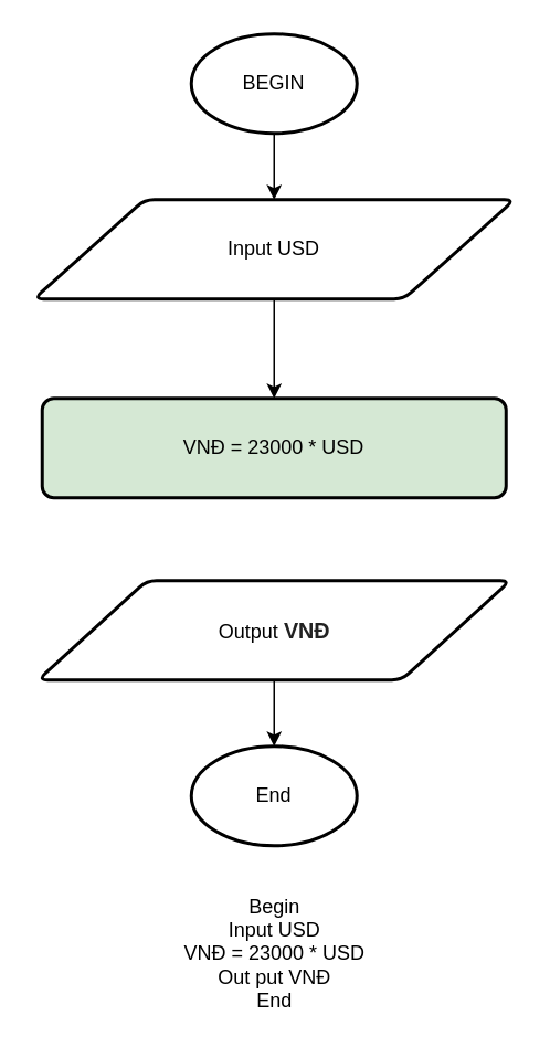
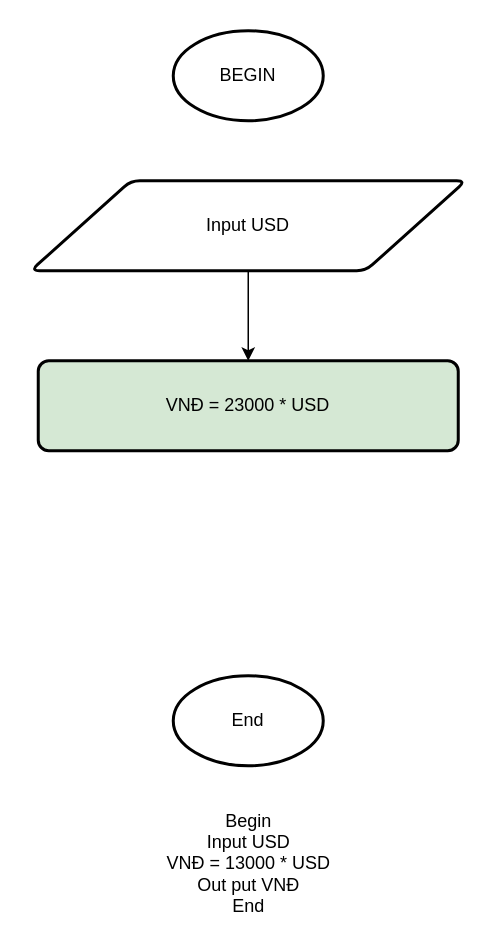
- <mxCell id="2" style="edgeStyle=orthogonalEdgeStyle;rounded=0;orthogonalLoop=1;jettySize=auto;html=1;entryX=0.5;entryY=0;entryDx=0;entryDy=0;" parent="1" source="3" target="5" edge="1"><mxGeometry relative="1" as="geometry" /></mxCell>
- <mxCell id="8" value="Output &lt;font color=&quot;#222222&quot; face=&quot;arial, tahoma, helvetica, freesans, sans-serif&quot;&gt;&lt;span style=&quot;font-size: 13.2px ; background-color: rgb(255 , 255 , 255)&quot;&gt;&lt;b&gt;VNĐ&lt;/b&gt;&lt;/span&gt;&lt;/font&gt;" style="shape=parallelogram;html=1;strokeWidth=2;perimeter=parallelogramPerimeter;whiteSpace=wrap;rounded=1;arcSize=12;size=0.23;" parent="1" vertex="1"><mxGeometry x="22.5" y="350" width="285" height="60" as="geometry" /></mxCell>
- <mxCell id="7" style="edgeStyle=orthogonalEdgeStyle;rounded=0;orthogonalLoop=1;jettySize=auto;html=1;" parent="1" source="8" target="9" edge="1"><mxGeometry relative="1" as="geometry" /></mxCell>
- <mxCell id="10" value="Begin&lt;br&gt;Input USD&lt;br&gt;VNĐ = 23000 * USD&lt;br&gt;Out put VNĐ&lt;br&gt;End" style="text;html=1;align=center;verticalAlign=middle;resizable=0;points=[];autosize=1;" parent="1" vertex="1"><mxGeometry x="105" y="540" width="120" height="70" as="geometry" /></mxCell>
+ <mxCell id="10" value="Begin&lt;br&gt;Input USD&lt;br&gt;VNĐ = 13000 * USD&lt;br&gt;Out put VNĐ&lt;br&gt;End" style="text;html=1;align=center;verticalAlign=middle;resizable=0;points=[];autosize=1;" parent="1" vertex="1"><mxGeometry x="105" y="540" width="120" height="70" as="geometry" /></mxCell>
